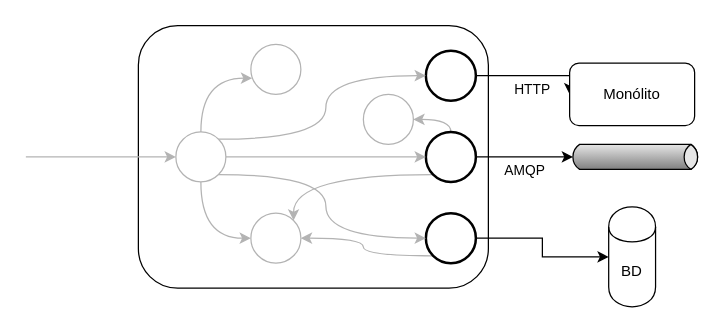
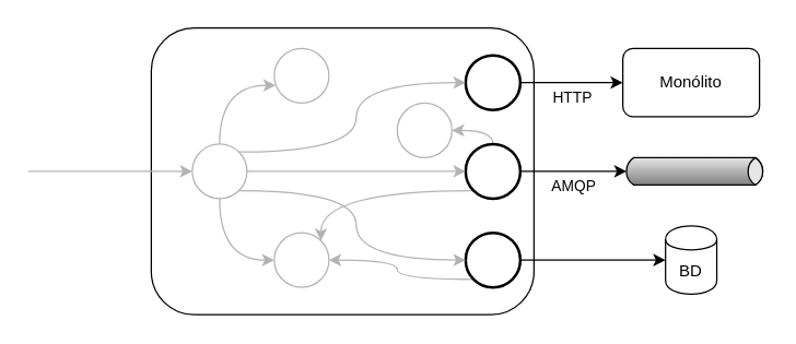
- <mxCell id="9" value="Monólito" style="rounded=1;whiteSpace=wrap;html=1;strokeColor=#000000;fontColor=#000000;" vertex="1" parent="1"><mxGeometry x="455" y="50" width="100" height="50" as="geometry" /></mxCell>
+ <mxCell id="9" value="Monólito" style="rounded=1;whiteSpace=wrap;html=1;strokeColor=#000000;fontColor=#000000;" vertex="1" parent="1"><mxGeometry x="455" y="35" width="100" height="50" as="geometry" /></mxCell>
- <mxCell id="11" value="BD" style="shape=cylinder;whiteSpace=wrap;html=1;boundedLbl=1;backgroundOutline=1;strokeColor=#000000;fontColor=#000000;" vertex="1" parent="1"><mxGeometry x="486.25" y="165" width="37.5" height="80" as="geometry" /></mxCell>
+ <mxCell id="11" value="BD" style="shape=cylinder;whiteSpace=wrap;html=1;boundedLbl=1;backgroundOutline=1;strokeColor=#000000;fontColor=#000000;" vertex="1" parent="1"><mxGeometry x="486.25" y="165" width="37.5" height="50" as="geometry" /></mxCell>
